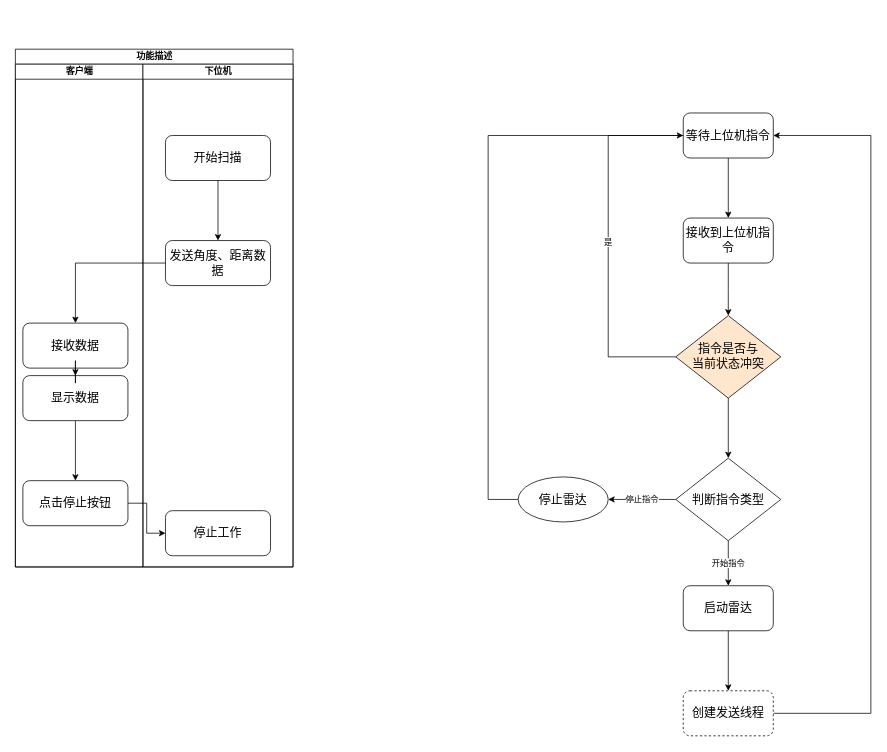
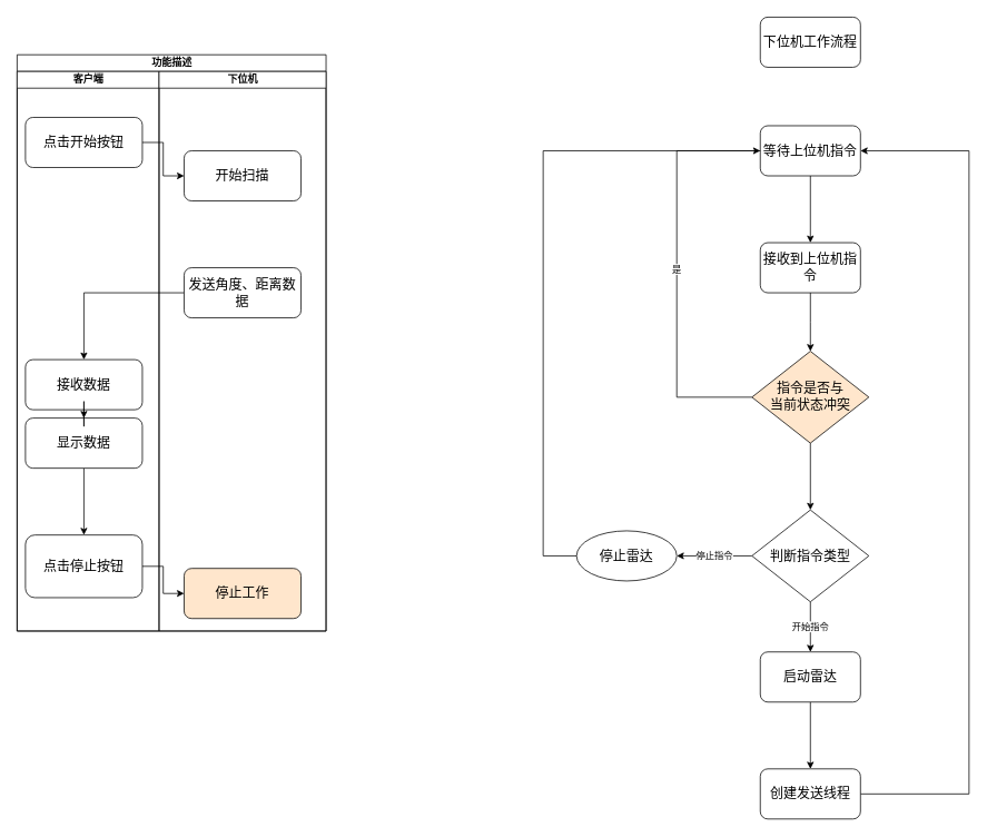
+ <mxCell id="18" value="&lt;font style=&quot;font-size: 16px&quot;&gt;下位机工作流程&lt;/font&gt;" style="rounded=1;whiteSpace=wrap;html=1;" vertex="1" parent="1"><mxGeometry x="910" y="20" width="120" height="60" as="geometry" /></mxCell>
+ <mxCell id="4" value="&lt;span style=&quot;font-size: 16px&quot;&gt;点击开始按钮&lt;/span&gt;" style="rounded=1;whiteSpace=wrap;html=1;" vertex="1" parent="3"><mxGeometry x="10" y="55" width="140" height="60" as="geometry" /></mxCell>
+ <mxCell id="9" value="" style="edgeStyle=orthogonalEdgeStyle;rounded=0;orthogonalLoop=1;jettySize=auto;html=1;" edge="1" parent="2" source="4" target="7"><mxGeometry relative="1" as="geometry" /></mxCell>
- <mxCell id="12" value="" style="edgeStyle=orthogonalEdgeStyle;rounded=0;orthogonalLoop=1;jettySize=auto;html=1;" edge="1" parent="1" source="7" target="11"><mxGeometry relative="1" as="geometry" /></mxCell>
- <mxCell id="17" value="&lt;span style=&quot;font-size: 16px&quot;&gt;点击停止按钮&lt;/span&gt;" style="rounded=1;whiteSpace=wrap;html=1;" vertex="1" parent="1"><mxGeometry x="30" y="640" width="140" height="60" as="geometry" /></mxCell>
+ <mxCell id="17" value="&lt;span style=&quot;font-size: 16px&quot;&gt;点击停止按钮&lt;/span&gt;" style="rounded=1;whiteSpace=wrap;html=1;" vertex="1" parent="1"><mxGeometry x="30" y="640" width="140" height="75" as="geometry" /></mxCell>
- <mxCell id="8" value="&lt;span style=&quot;font-size: 16px&quot;&gt;停止工作&lt;/span&gt;" style="rounded=1;whiteSpace=wrap;html=1;" vertex="1" parent="6"><mxGeometry x="30" y="595" width="140" height="60" as="geometry" /></mxCell>
+ <mxCell id="8" value="&lt;span style=&quot;font-size: 16px&quot;&gt;停止工作&lt;/span&gt;" style="rounded=1;whiteSpace=wrap;html=1;fillColor=#ffe6cc;" vertex="1" parent="6"><mxGeometry x="30" y="595" width="140" height="60" as="geometry" /></mxCell>
- <mxCell id="34" value="&lt;span style=&quot;font-size: 16px&quot;&gt;创建发送线程&lt;/span&gt;" style="rounded=1;whiteSpace=wrap;html=1;dashed=1;" vertex="1" parent="1"><mxGeometry x="910" y="920" width="120" height="60" as="geometry" /></mxCell>
+ <mxCell id="34" value="&lt;span style=&quot;font-size: 16px&quot;&gt;创建发送线程&lt;/span&gt;" style="rounded=1;whiteSpace=wrap;html=1;" vertex="1" parent="1"><mxGeometry x="910" y="920" width="120" height="60" as="geometry" /></mxCell>
